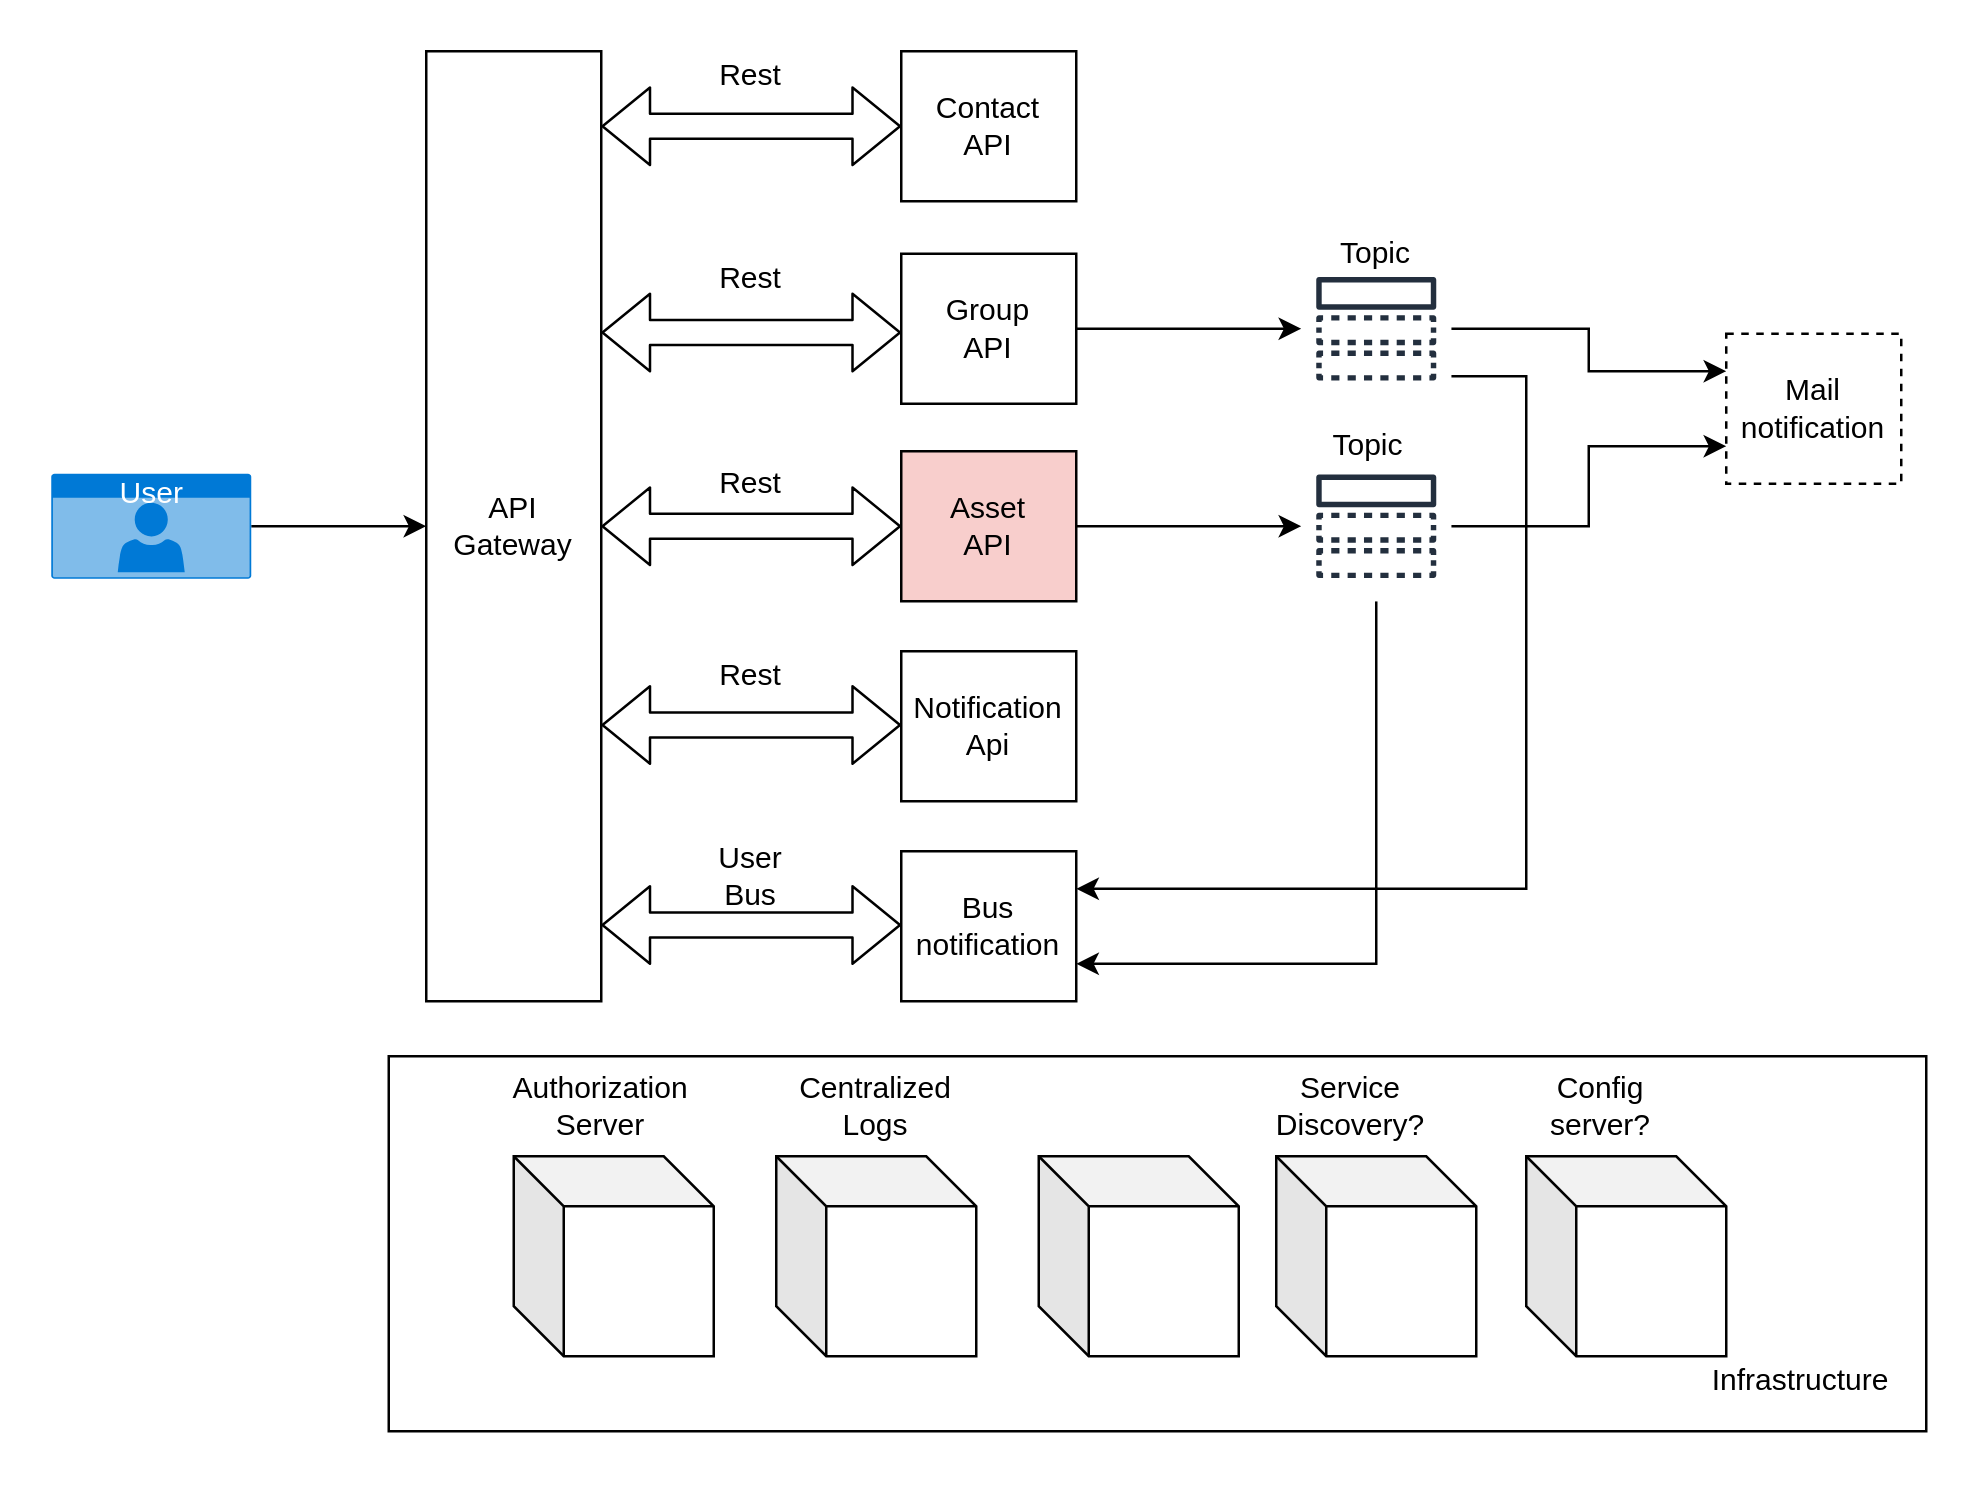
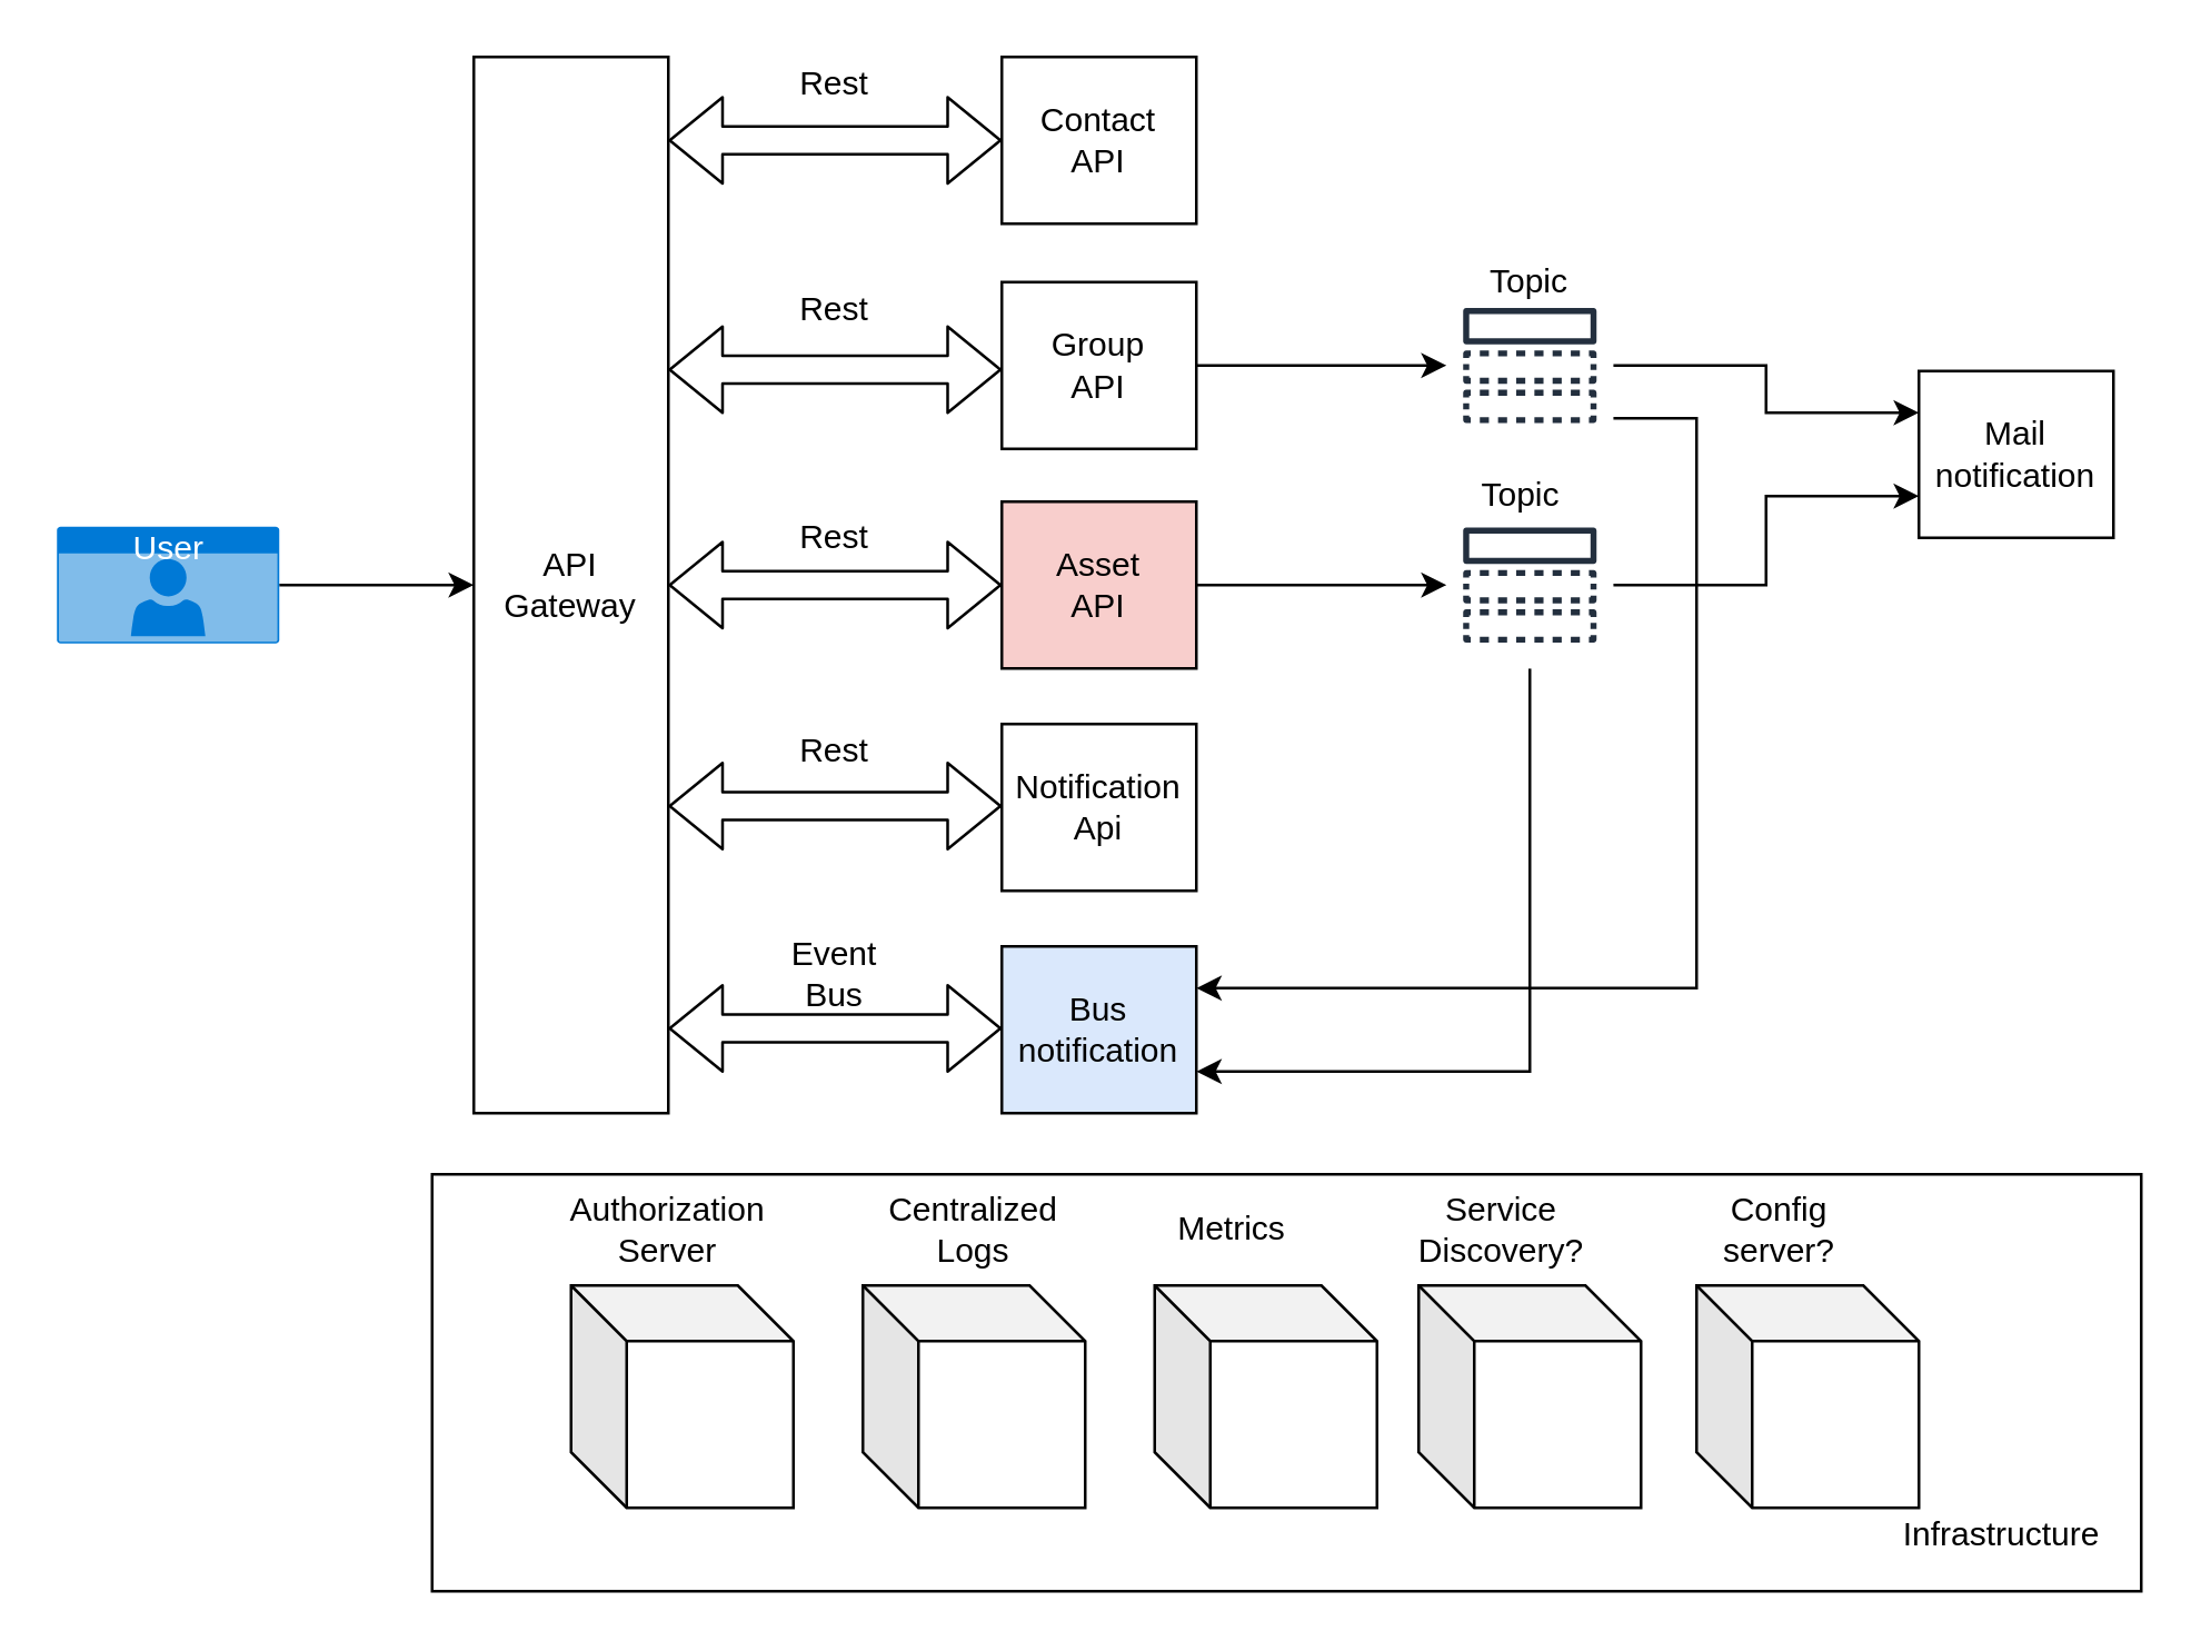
- <mxCell id="20" value="Mail notification" style="rounded=0;whiteSpace=wrap;html=1;dashed=1;" vertex="1" parent="1"><mxGeometry x="690" y="133" width="70" height="60" as="geometry" /></mxCell>
+ <mxCell id="20" value="Mail notification" style="rounded=0;whiteSpace=wrap;html=1;" vertex="1" parent="1"><mxGeometry x="690" y="133" width="70" height="60" as="geometry" /></mxCell>
- <mxCell id="28" value="User Bus" style="text;html=1;strokeColor=none;fillColor=none;align=center;verticalAlign=middle;whiteSpace=wrap;rounded=0;" vertex="1" parent="1"><mxGeometry x="280" y="340" width="40" height="20" as="geometry" /></mxCell>
+ <mxCell id="28" value="Event Bus" style="text;html=1;strokeColor=none;fillColor=none;align=center;verticalAlign=middle;whiteSpace=wrap;rounded=0;" vertex="1" parent="1"><mxGeometry x="280" y="340" width="40" height="20" as="geometry" /></mxCell>
- <mxCell id="13" value="Bus notification" style="rounded=0;whiteSpace=wrap;html=1;" vertex="1" parent="1"><mxGeometry x="360" y="340" width="70" height="60" as="geometry" /></mxCell>
+ <mxCell id="13" value="Bus notification" style="rounded=0;whiteSpace=wrap;html=1;fillColor=#dae8fc;" vertex="1" parent="1"><mxGeometry x="360" y="340" width="70" height="60" as="geometry" /></mxCell>
+ <mxCell id="38" value="Metrics" style="text;html=1;strokeColor=none;fillColor=none;align=center;verticalAlign=middle;whiteSpace=wrap;rounded=0;" vertex="1" parent="1"><mxGeometry x="422.5" y="432" width="40" height="20" as="geometry" /></mxCell>
